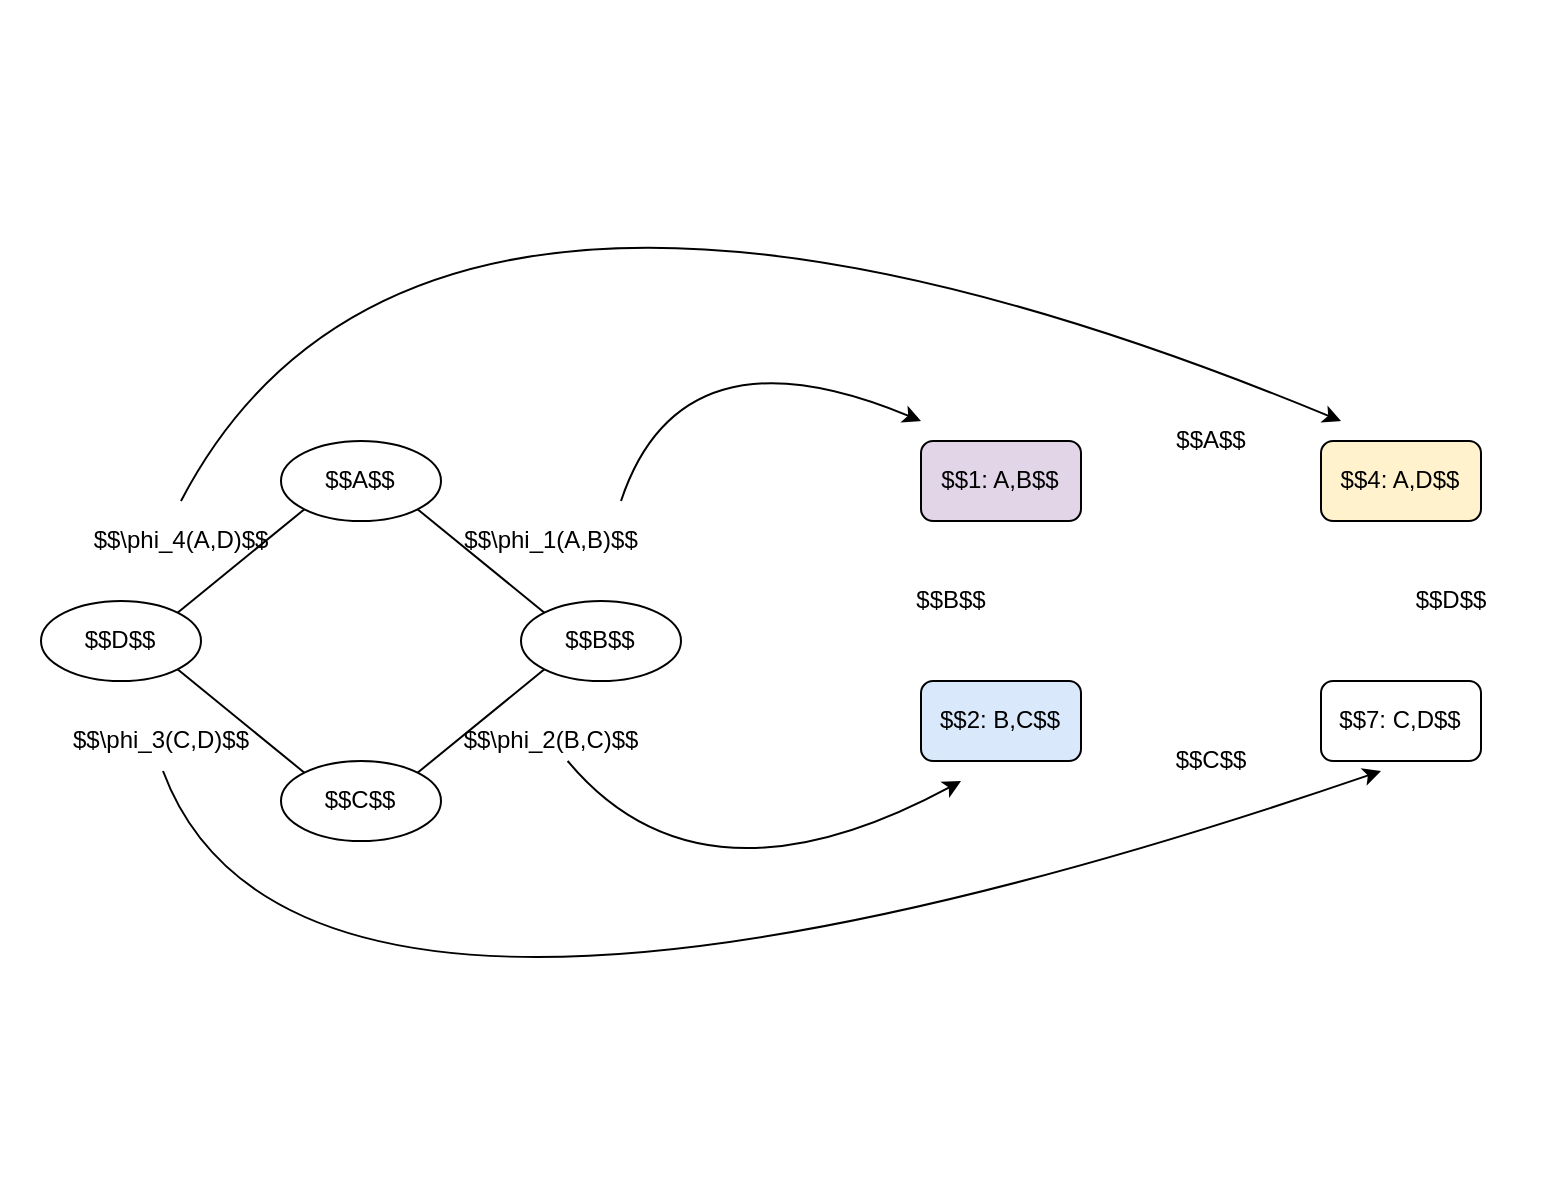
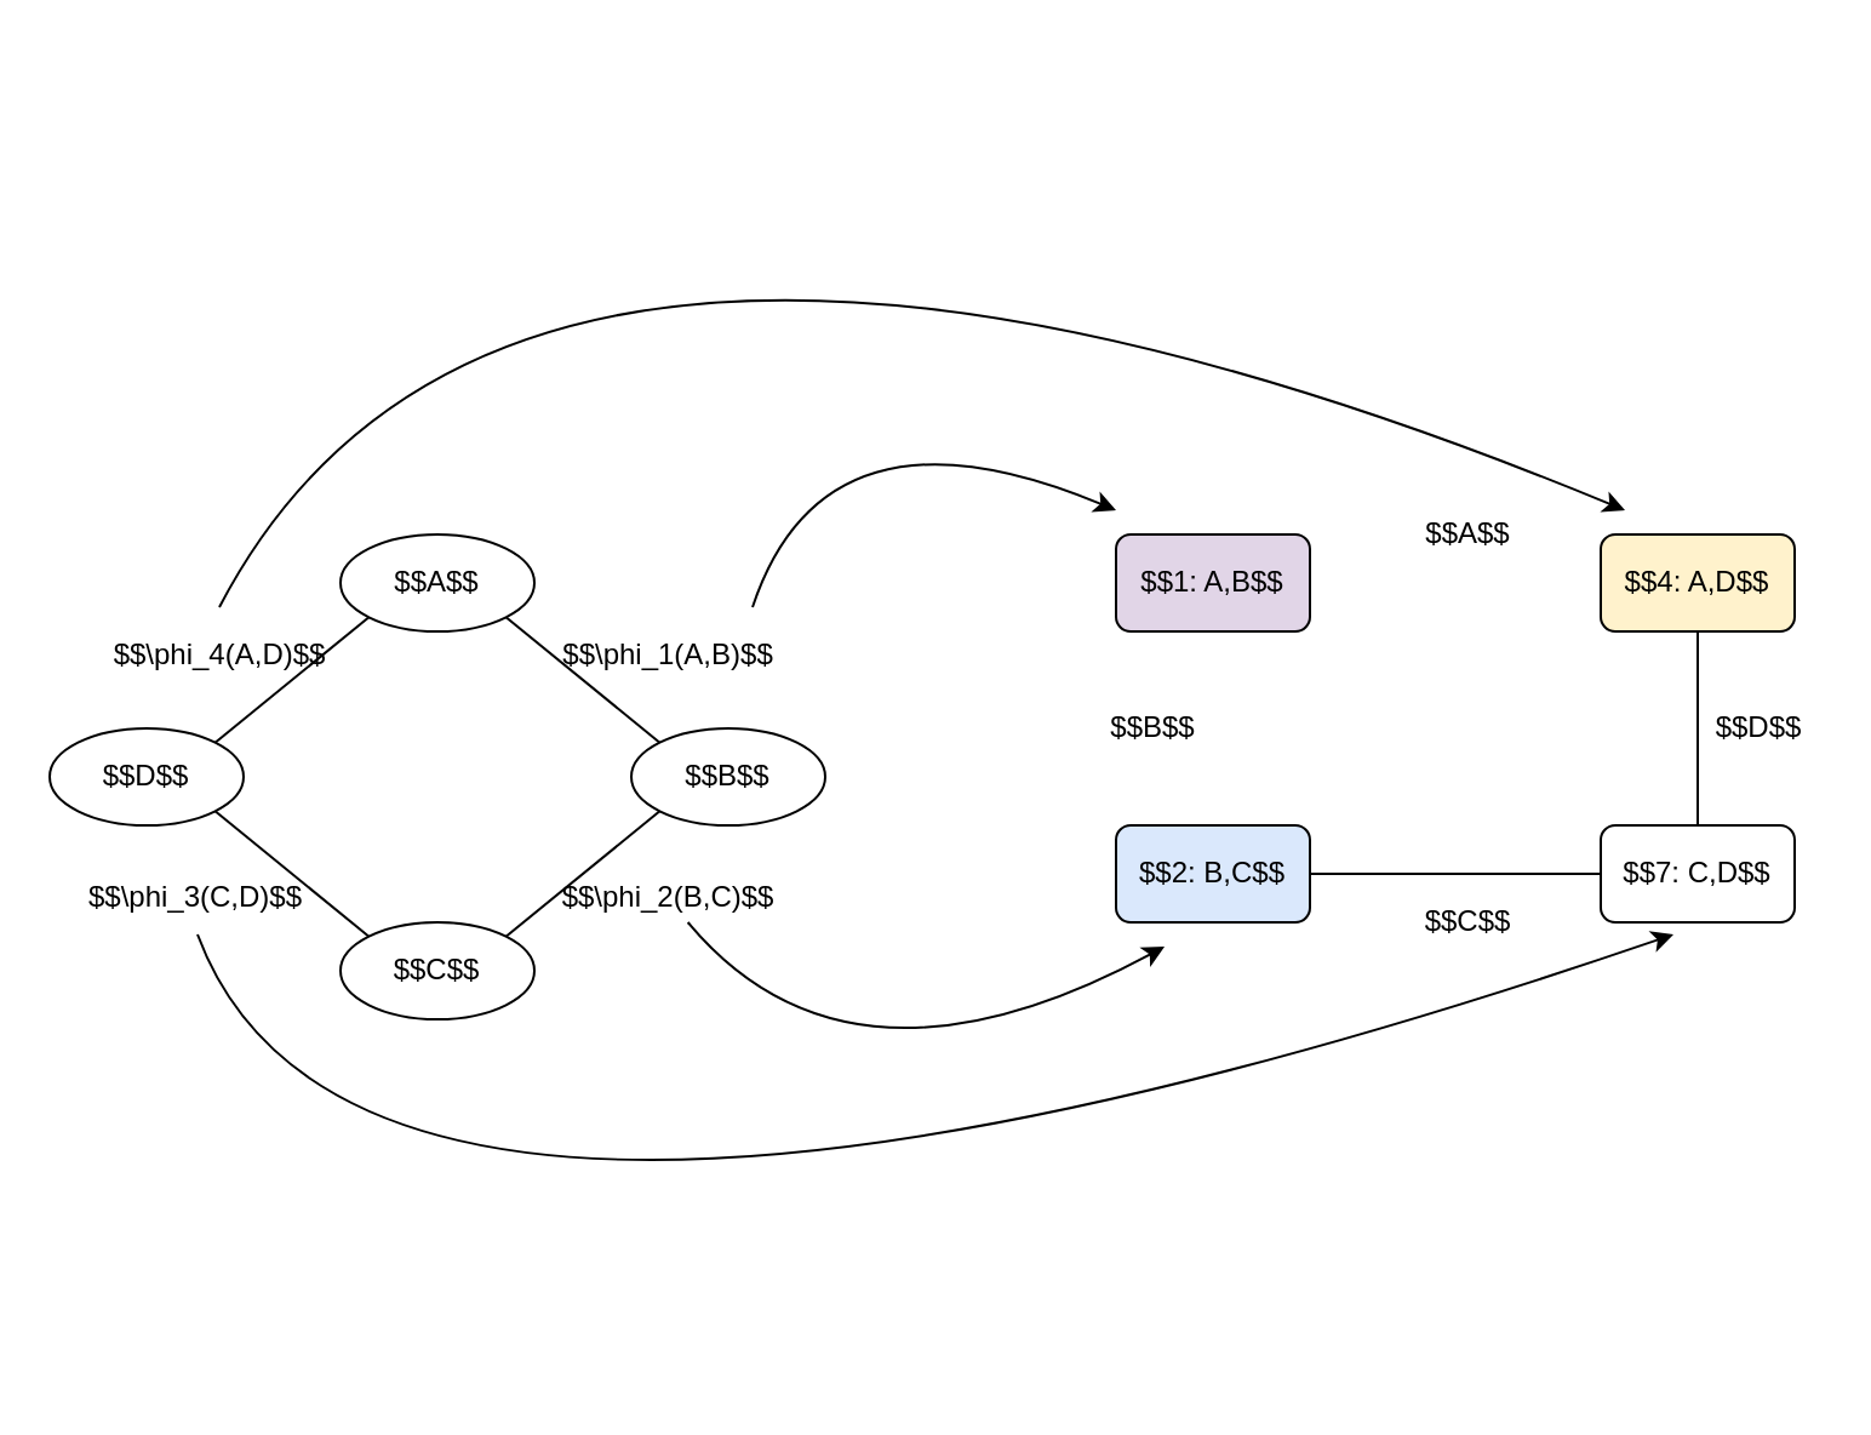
+ <mxCell id="18" value="" style="endArrow=none;html=1;entryX=0.5;entryY=1;entryDx=0;entryDy=0;exitX=0.5;exitY=0;exitDx=0;exitDy=0;" edge="1" parent="1" source="16" target="15"><mxGeometry width="50" height="50" relative="1" as="geometry"><mxPoint x="380" y="490" as="sourcePoint" /><mxPoint x="430" y="440" as="targetPoint" /></mxGeometry></mxCell>
+ <mxCell id="19" value="" style="endArrow=none;html=1;exitX=1;exitY=0.5;exitDx=0;exitDy=0;entryX=0;entryY=0.5;entryDx=0;entryDy=0;" edge="1" parent="1" source="17" target="16"><mxGeometry width="50" height="50" relative="1" as="geometry"><mxPoint x="380" y="490" as="sourcePoint" /><mxPoint x="430" y="440" as="targetPoint" /></mxGeometry></mxCell>
